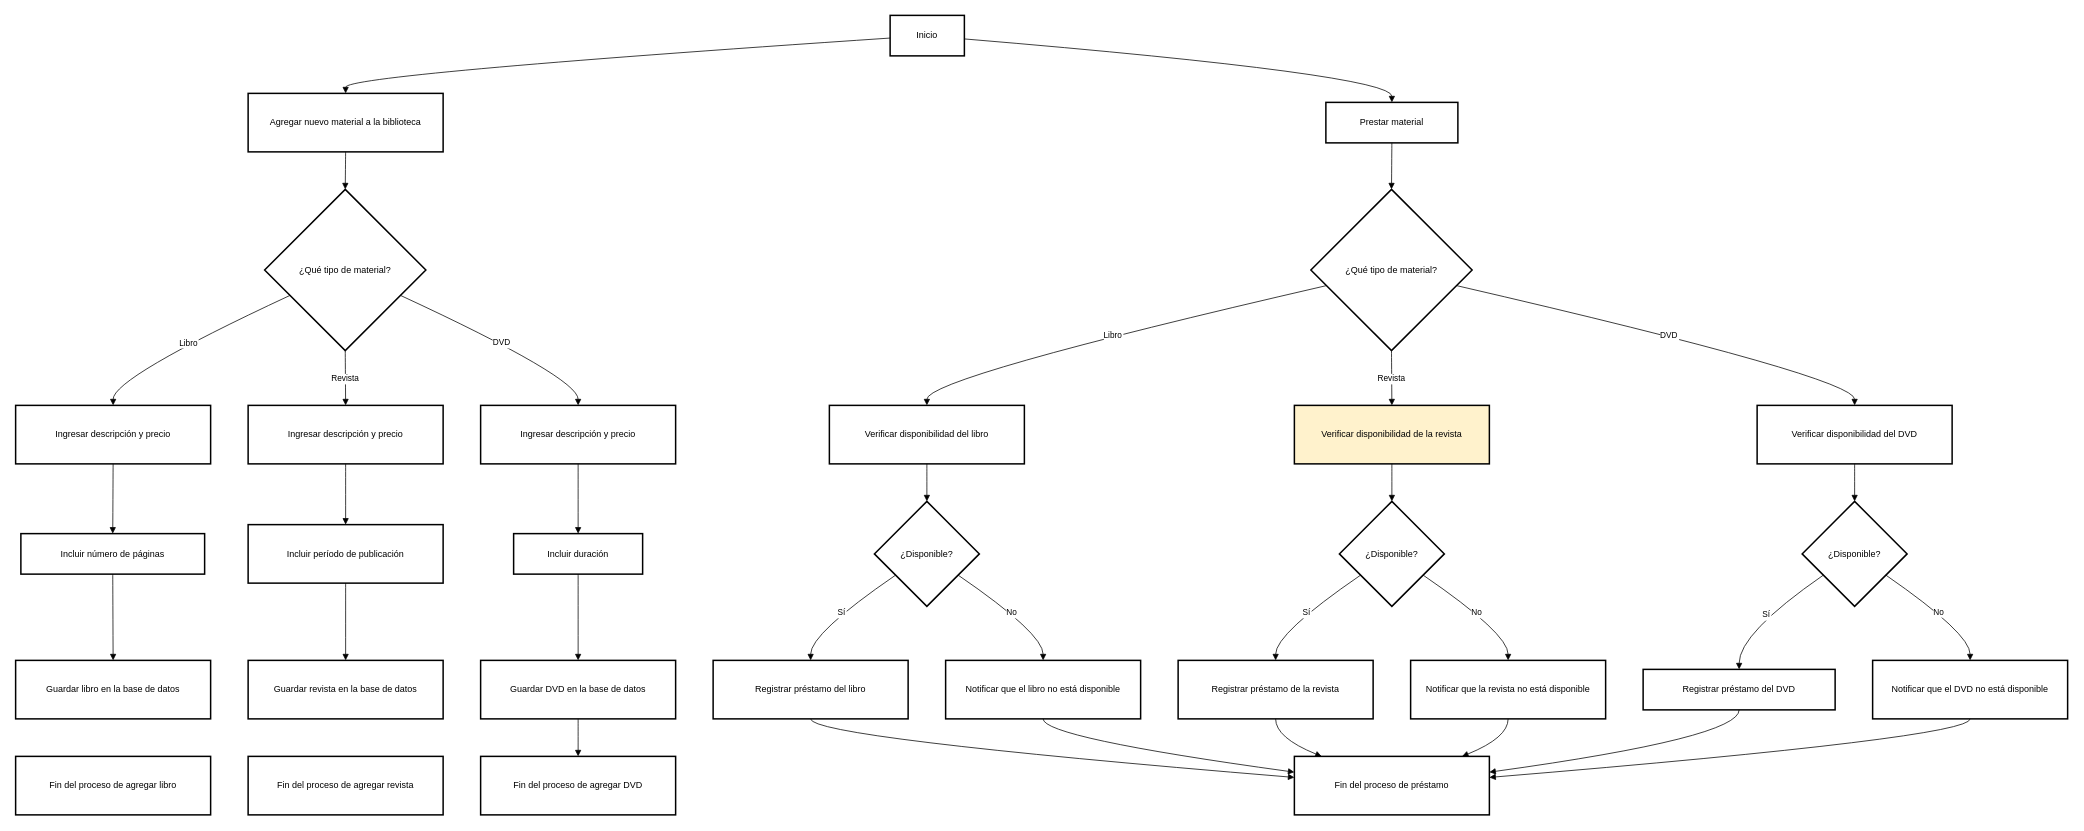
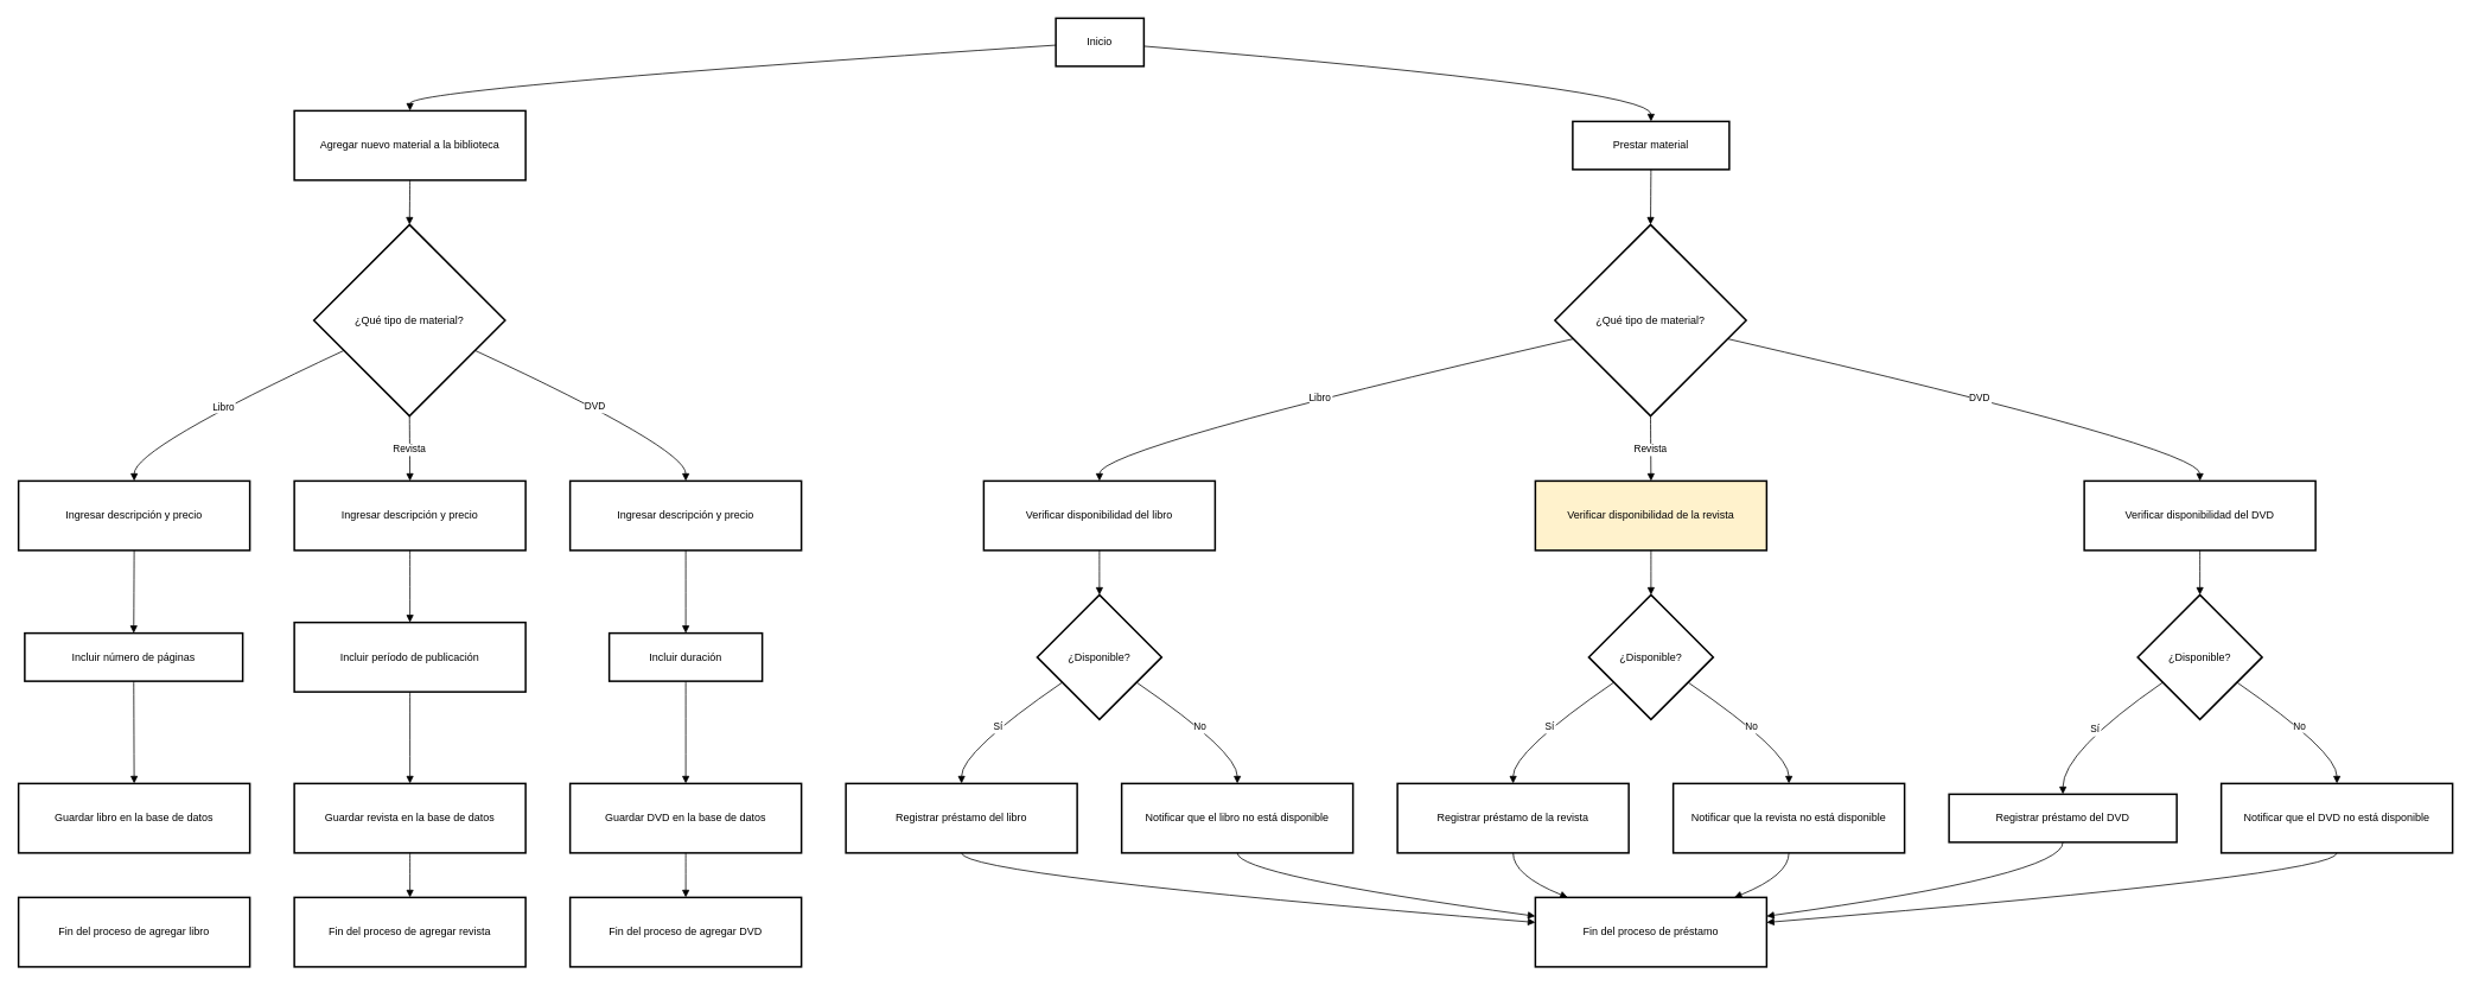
+ <mxCell id="43" value="" style="curved=1;startArrow=none;endArrow=block;exitX=0.5;exitY=1;entryX=0.5;entryY=0;" parent="1" source="10" target="15" edge="1"><mxGeometry relative="1" as="geometry"><Array as="points" /></mxGeometry></mxCell>
